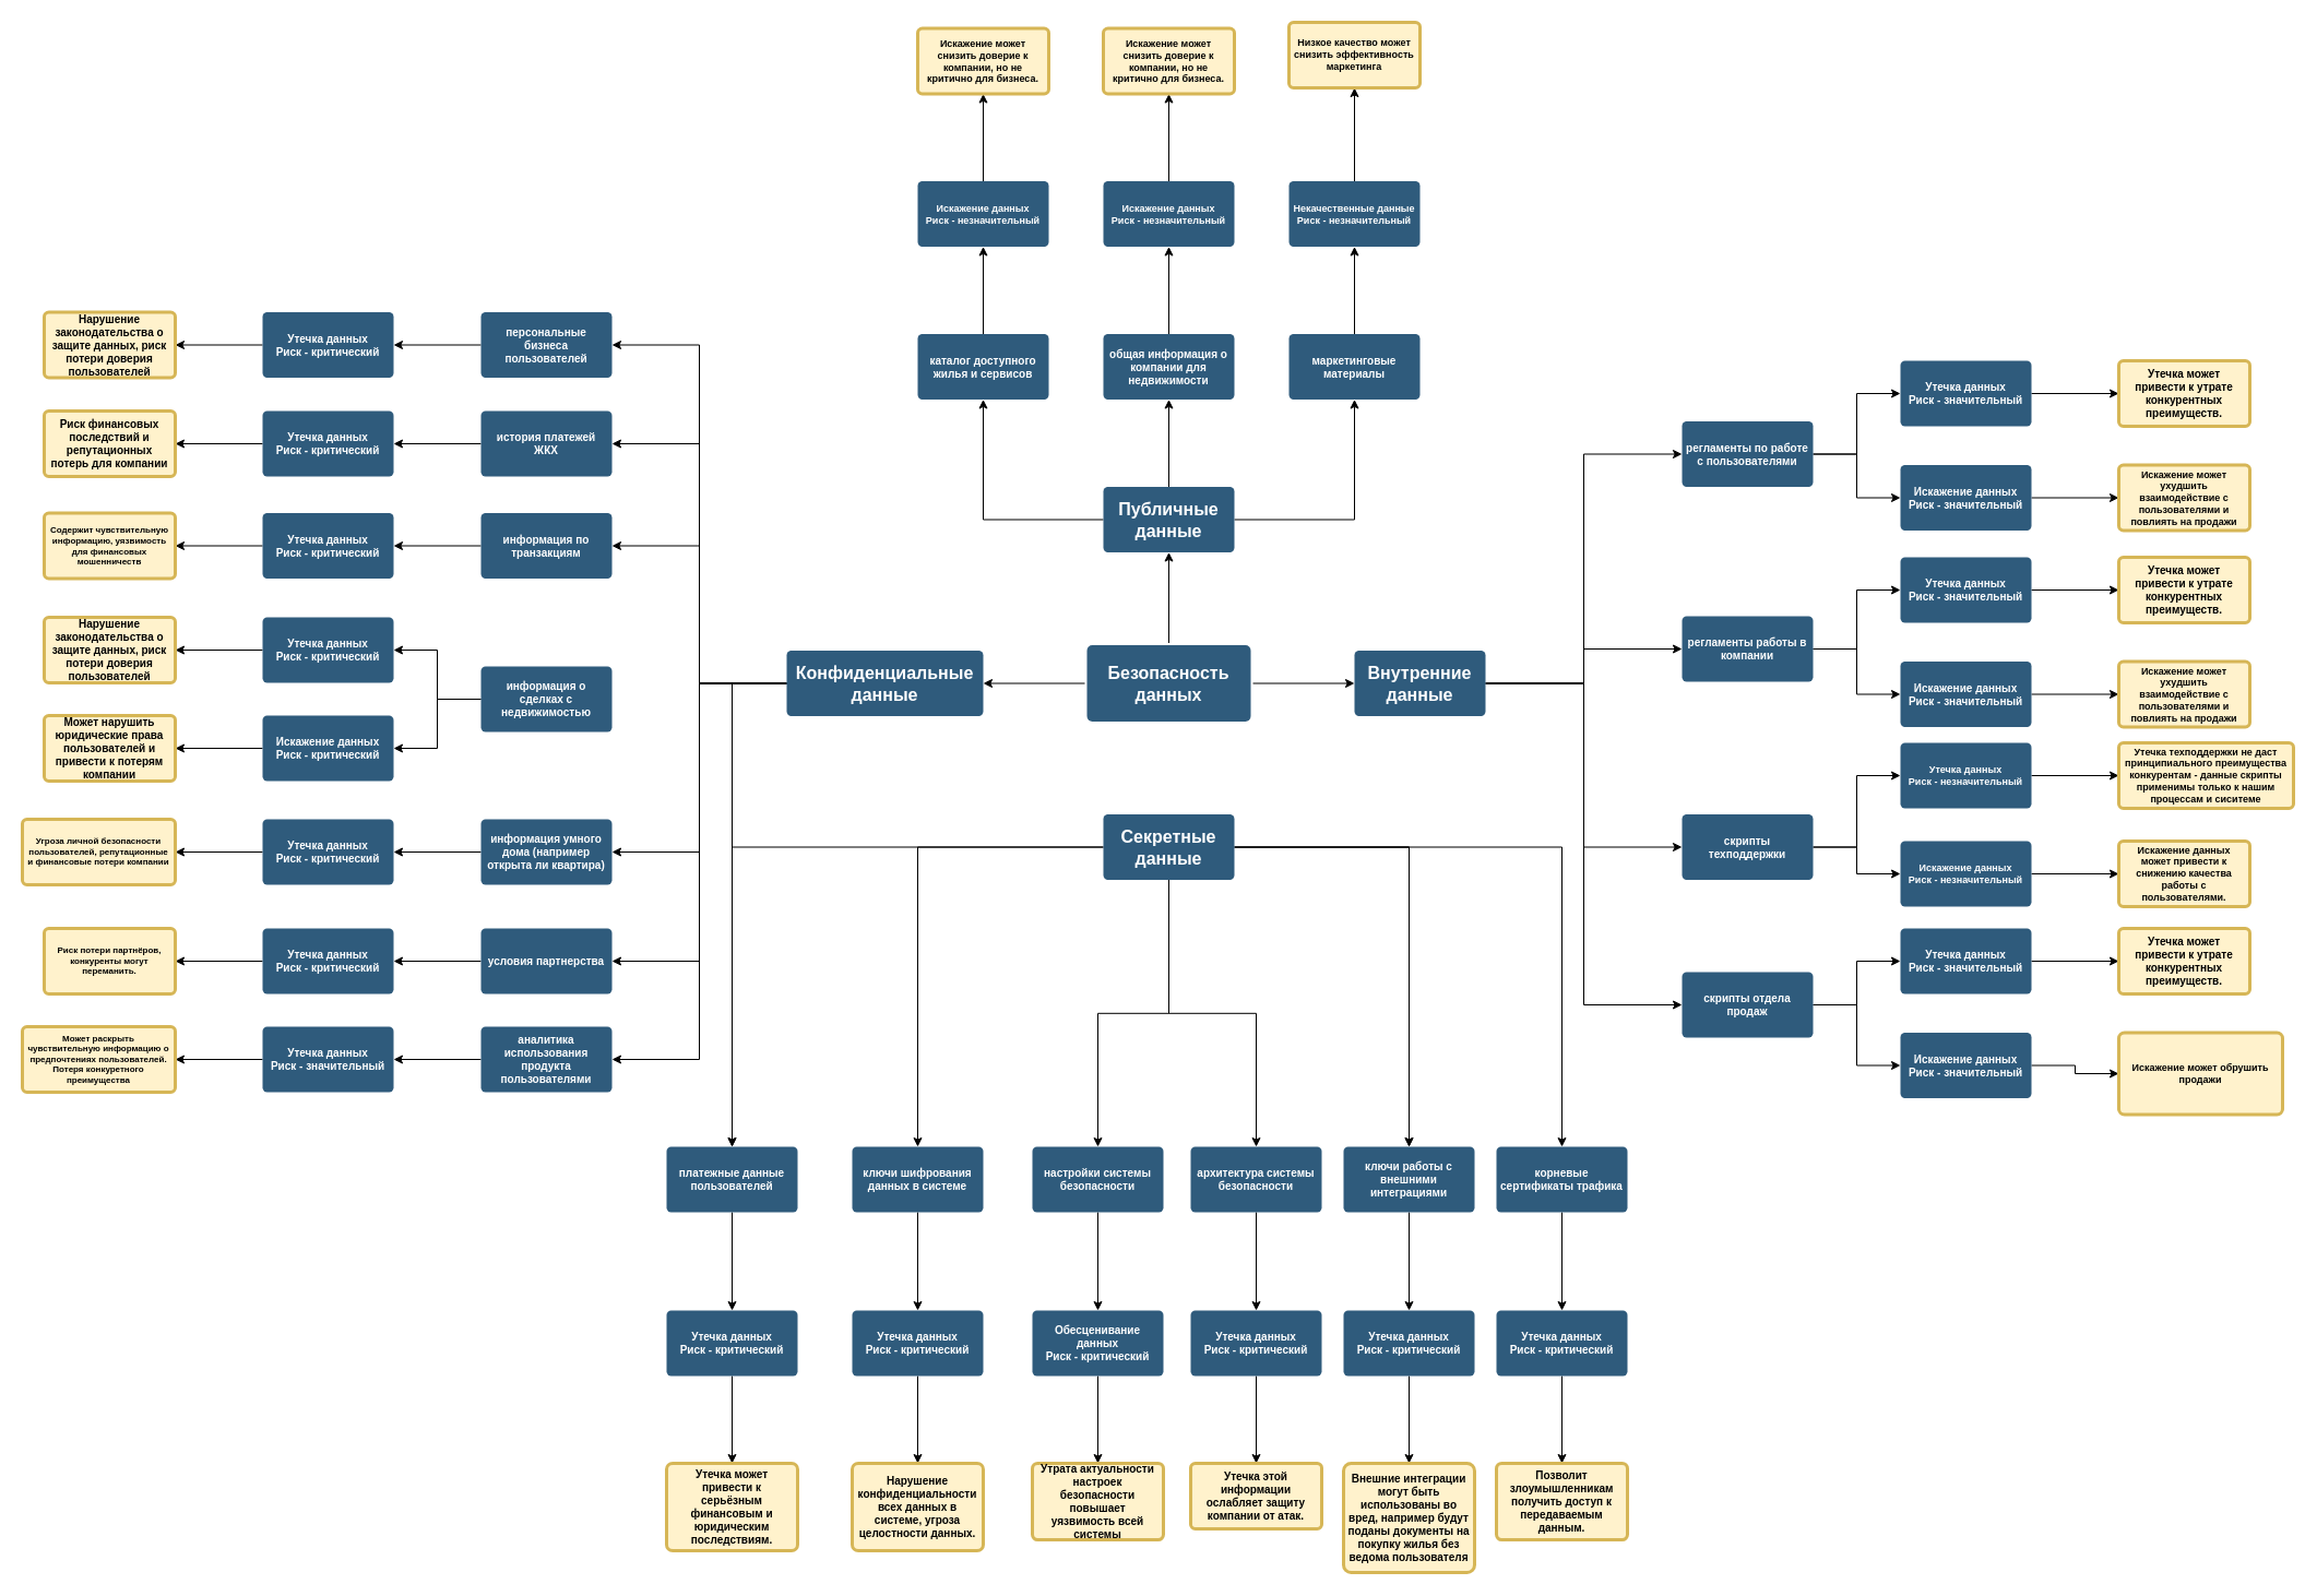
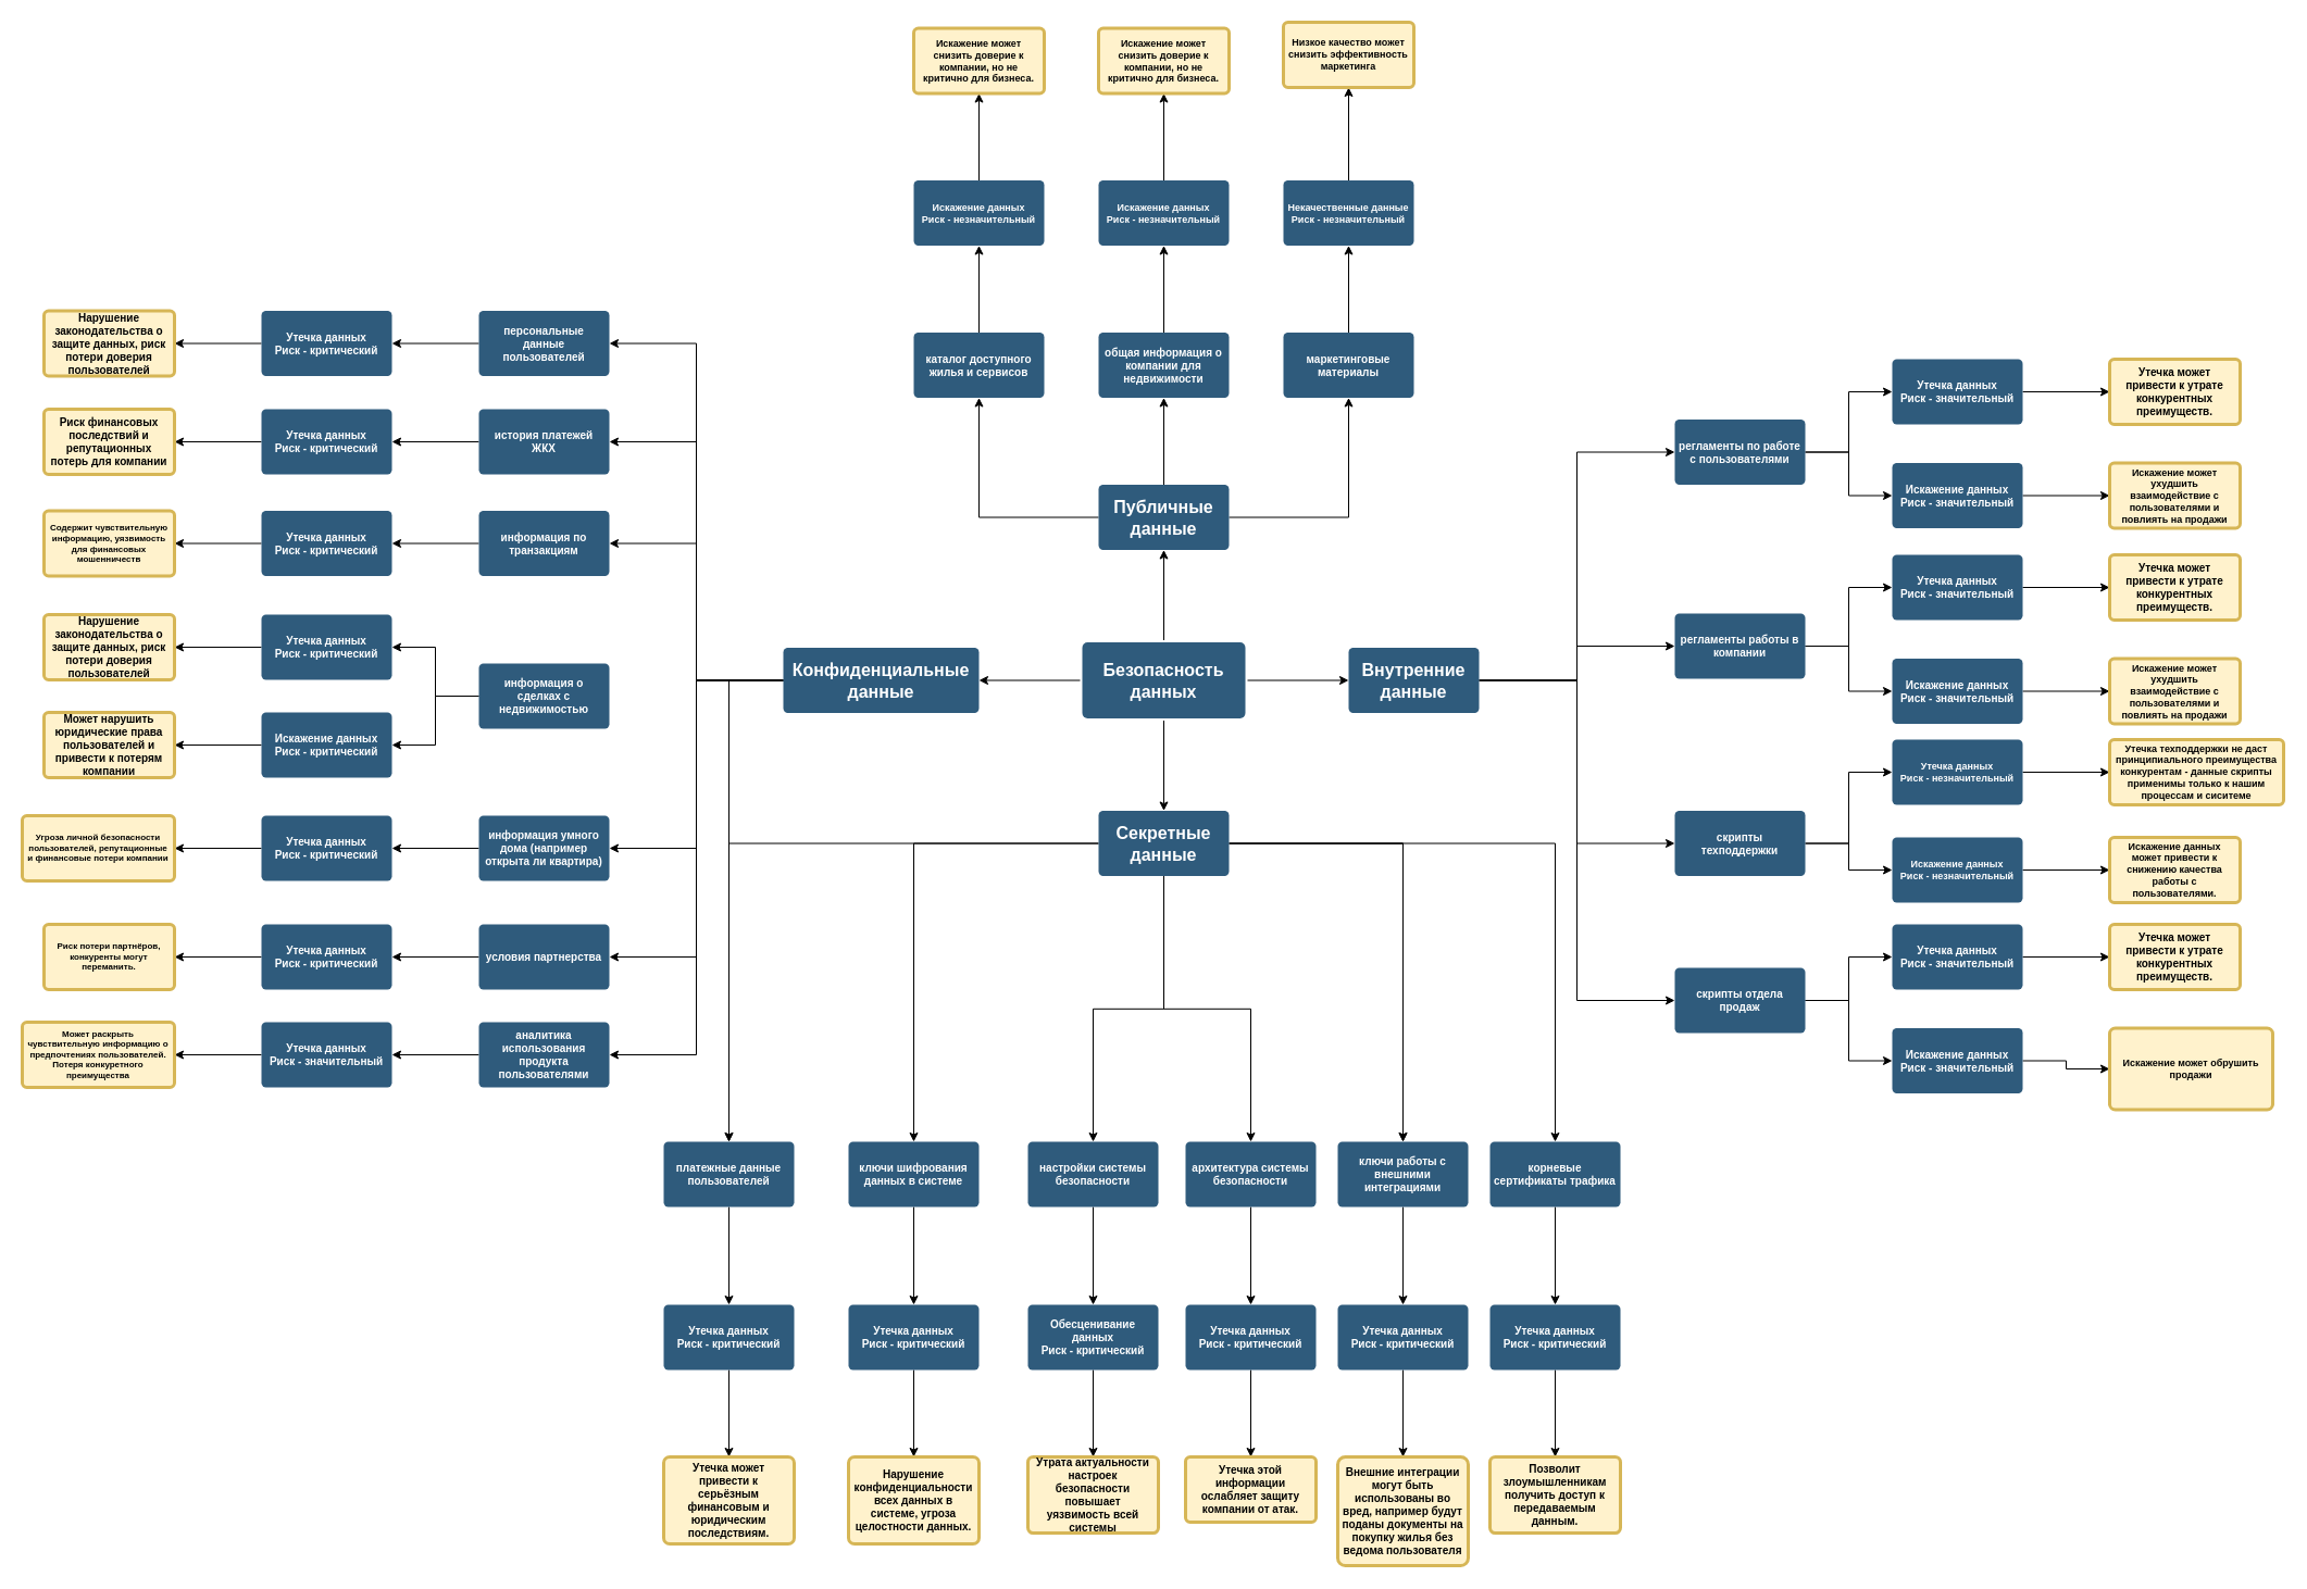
- <mxCell id="84" value="персональные бизнеса пользователей" style="whiteSpace=wrap;html=1;fontSize=10;fillColor=#2F5B7C;strokeColor=none;fontColor=#FFFFFF;rounded=1;shadow=0;labelBackgroundColor=none;strokeWidth=3;fontStyle=1;spacing=5;arcSize=7;" vertex="1" parent="1"><mxGeometry x="440" y="285.5" width="120" height="60" as="geometry" /></mxCell>
+ <mxCell id="84" value="персональные данные пользователей" style="whiteSpace=wrap;html=1;fontSize=10;fillColor=#2F5B7C;strokeColor=none;fontColor=#FFFFFF;rounded=1;shadow=0;labelBackgroundColor=none;strokeWidth=3;fontStyle=1;spacing=5;arcSize=7;" vertex="1" parent="1"><mxGeometry x="440" y="285.5" width="120" height="60" as="geometry" /></mxCell>
+ <mxCell id="4" value="" style="edgeStyle=orthogonalEdgeStyle;rounded=0;orthogonalLoop=1;jettySize=auto;html=1;" edge="1" parent="1" source="6" target="23"><mxGeometry relative="1" as="geometry" /></mxCell>
